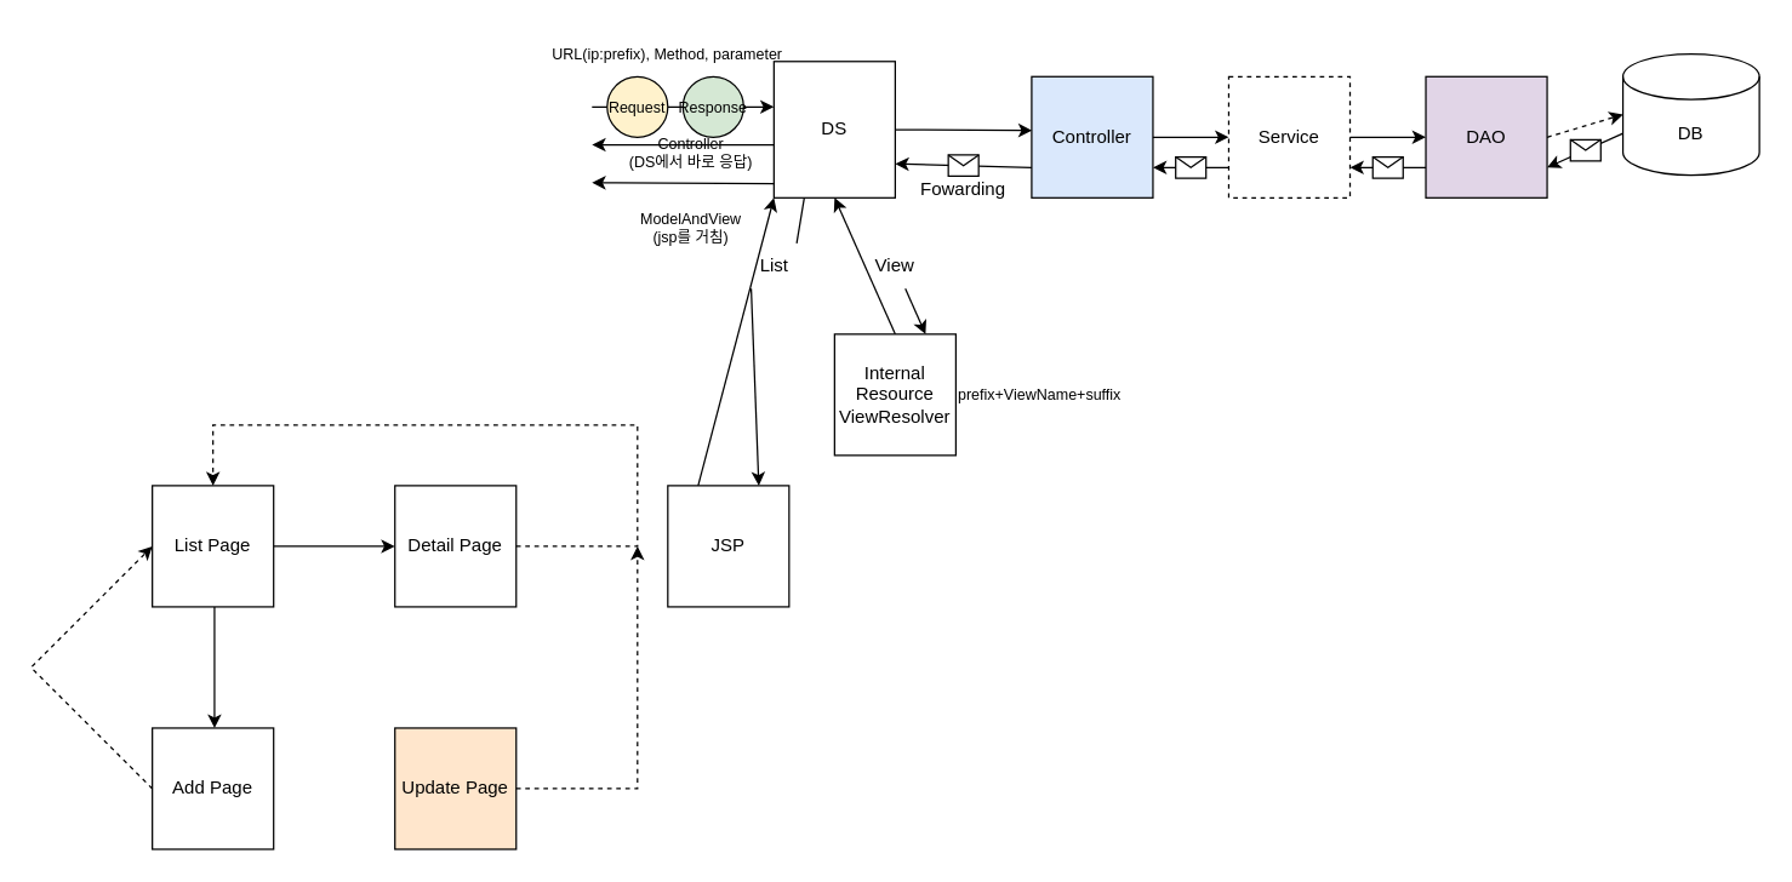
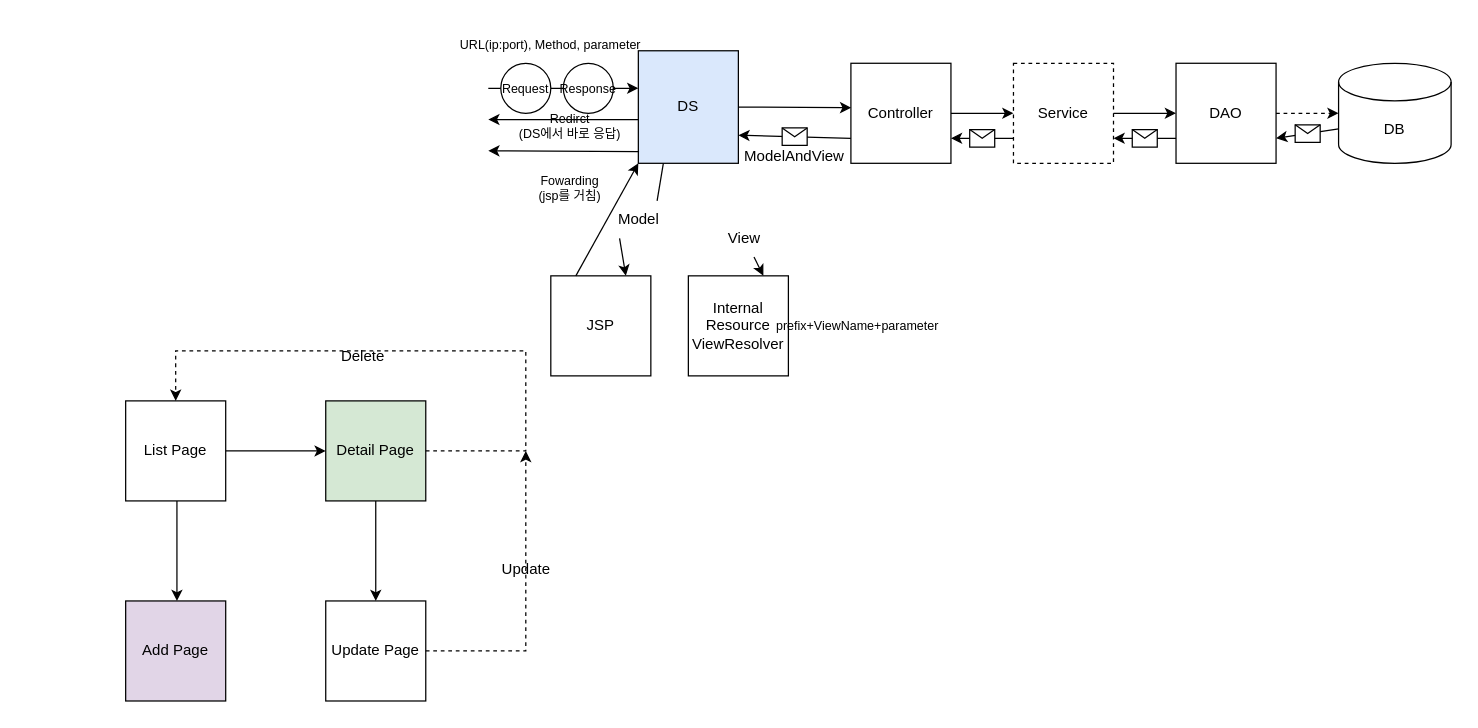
- <mxCell id="32" value="URL(ip:prefix), Method, parameter" style="text;html=1;strokeColor=none;fillColor=none;align=center;verticalAlign=middle;whiteSpace=wrap;rounded=0;fontSize=10;" vertex="1" parent="1"><mxGeometry x="350" y="20" width="180" height="30" as="geometry" /></mxCell>
+ <mxCell id="32" value="URL(ip:port), Method, parameter" style="text;html=1;strokeColor=none;fillColor=none;align=center;verticalAlign=middle;whiteSpace=wrap;rounded=0;fontSize=10;" vertex="1" parent="1"><mxGeometry x="350" y="20" width="180" height="30" as="geometry" /></mxCell>
- <mxCell id="33" value="Request" style="ellipse;whiteSpace=wrap;html=1;aspect=fixed;fontSize=10;fillColor=#fff2cc;" vertex="1" parent="1"><mxGeometry x="400" y="50" width="40" height="40" as="geometry" /></mxCell>
+ <mxCell id="33" value="Request" style="ellipse;whiteSpace=wrap;html=1;aspect=fixed;fontSize=10;" vertex="1" parent="1"><mxGeometry x="400" y="50" width="40" height="40" as="geometry" /></mxCell>
- <mxCell id="34" value="Response" style="ellipse;whiteSpace=wrap;html=1;aspect=fixed;fontSize=10;fillColor=#d5e8d4;" vertex="1" parent="1"><mxGeometry x="450" y="50" width="40" height="40" as="geometry" /></mxCell>
+ <mxCell id="34" value="Response" style="ellipse;whiteSpace=wrap;html=1;aspect=fixed;fontSize=10;" vertex="1" parent="1"><mxGeometry x="450" y="50" width="40" height="40" as="geometry" /></mxCell>
- <mxCell id="2" value="DB" style="shape=cylinder3;whiteSpace=wrap;html=1;boundedLbl=1;backgroundOutline=1;size=15;" vertex="1" parent="1"><mxGeometry x="1070" y="35" width="90" height="80" as="geometry" /></mxCell>
+ <mxCell id="2" value="DB" style="shape=cylinder3;whiteSpace=wrap;html=1;boundedLbl=1;backgroundOutline=1;size=15;" vertex="1" parent="1"><mxGeometry x="1070" y="50" width="90" height="80" as="geometry" /></mxCell>
- <mxCell id="7" value="DS" style="rounded=0;whiteSpace=wrap;html=1;" vertex="1" parent="1"><mxGeometry x="510" y="40" width="80" height="90" as="geometry" /></mxCell>
+ <mxCell id="7" value="DS" style="rounded=0;whiteSpace=wrap;html=1;fillColor=#dae8fc;" vertex="1" parent="1"><mxGeometry x="510" y="40" width="80" height="90" as="geometry" /></mxCell>
- <mxCell id="5" value="Controller" style="rounded=0;whiteSpace=wrap;html=1;fillColor=#dae8fc;" vertex="1" parent="1"><mxGeometry x="680" y="50" width="80" height="80" as="geometry" /></mxCell>
+ <mxCell id="5" value="Controller" style="rounded=0;whiteSpace=wrap;html=1;" vertex="1" parent="1"><mxGeometry x="680" y="50" width="80" height="80" as="geometry" /></mxCell>
- <mxCell id="3" value="DAO" style="whiteSpace=wrap;html=1;aspect=fixed;fillColor=#e1d5e7;" vertex="1" parent="1"><mxGeometry x="940" y="50" width="80" height="80" as="geometry" /></mxCell>
+ <mxCell id="3" value="DAO" style="whiteSpace=wrap;html=1;aspect=fixed;" vertex="1" parent="1"><mxGeometry x="940" y="50" width="80" height="80" as="geometry" /></mxCell>
- <mxCell id="35" value="Controller&lt;br&gt;(DS에서 바로 응답)" style="text;html=1;align=center;verticalAlign=middle;resizable=0;points=[];autosize=1;strokeColor=none;fillColor=none;fontSize=10;" vertex="1" parent="1"><mxGeometry x="400" y="80" width="110" height="40" as="geometry" /></mxCell>
+ <mxCell id="35" value="Redirct&lt;br&gt;(DS에서 바로 응답)" style="text;html=1;align=center;verticalAlign=middle;resizable=0;points=[];autosize=1;strokeColor=none;fillColor=none;fontSize=10;" vertex="1" parent="1"><mxGeometry x="400" y="80" width="110" height="40" as="geometry" /></mxCell>
- <mxCell id="21" value="Fowarding" style="text;html=1;strokeColor=none;fillColor=none;align=center;verticalAlign=middle;whiteSpace=wrap;rounded=0;" vertex="1" parent="1"><mxGeometry x="570" y="110" width="130" height="30" as="geometry" /></mxCell>
+ <mxCell id="21" value="ModelAndView" style="text;html=1;strokeColor=none;fillColor=none;align=center;verticalAlign=middle;whiteSpace=wrap;rounded=0;" vertex="1" parent="1"><mxGeometry x="570" y="110" width="130" height="30" as="geometry" /></mxCell>
- <mxCell id="36" value="ModelAndView&lt;br&gt;(jsp를 거침)" style="text;html=1;align=center;verticalAlign=middle;resizable=0;points=[];autosize=1;strokeColor=none;fillColor=none;fontSize=10;" vertex="1" parent="1"><mxGeometry x="415" y="130" width="80" height="40" as="geometry" /></mxCell>
+ <mxCell id="36" value="Fowarding&lt;br&gt;(jsp를 거침)" style="text;html=1;align=center;verticalAlign=middle;resizable=0;points=[];autosize=1;strokeColor=none;fillColor=none;fontSize=10;" vertex="1" parent="1"><mxGeometry x="415" y="130" width="80" height="40" as="geometry" /></mxCell>
- <mxCell id="29" value="List" style="text;html=1;align=center;verticalAlign=middle;resizable=0;points=[];autosize=1;strokeColor=none;fillColor=none;" vertex="1" parent="1"><mxGeometry x="480" y="160" width="60" height="30" as="geometry" /></mxCell>
+ <mxCell id="29" value="Model" style="text;html=1;align=center;verticalAlign=middle;resizable=0;points=[];autosize=1;strokeColor=none;fillColor=none;" vertex="1" parent="1"><mxGeometry x="480" y="160" width="60" height="30" as="geometry" /></mxCell>
- <mxCell id="27" value="View" style="text;html=1;strokeColor=none;fillColor=none;align=center;verticalAlign=middle;whiteSpace=wrap;rounded=0;" vertex="1" parent="1"><mxGeometry x="560" y="160" width="60" height="30" as="geometry" /></mxCell>
+ <mxCell id="27" value="View" style="text;html=1;strokeColor=none;fillColor=none;align=center;verticalAlign=middle;whiteSpace=wrap;rounded=0;" vertex="1" parent="1"><mxGeometry x="565" y="175" width="60" height="30" as="geometry" /></mxCell>
- <mxCell id="24" value="" style="endArrow=classic;html=1;rounded=0;exitX=0.5;exitY=0;exitDx=0;exitDy=0;entryX=0.5;entryY=1;entryDx=0;entryDy=0;" edge="1" parent="1" source="8" target="7"><mxGeometry width="50" height="50" relative="1" as="geometry"><mxPoint x="730" y="200" as="sourcePoint" /><mxPoint x="780" y="150" as="targetPoint" /></mxGeometry></mxCell>
- <mxCell id="23" value="&lt;font style=&quot;font-size: 10px;&quot;&gt;prefix+ViewName+suffix&lt;/font&gt;" style="text;html=1;align=center;verticalAlign=middle;resizable=0;points=[];autosize=1;strokeColor=none;fillColor=none;" vertex="1" parent="1"><mxGeometry x="620" y="245" width="130" height="30" as="geometry" /></mxCell>
+ <mxCell id="23" value="&lt;font style=&quot;font-size: 10px;&quot;&gt;prefix+ViewName+parameter&lt;/font&gt;" style="text;html=1;align=center;verticalAlign=middle;resizable=0;points=[];autosize=1;strokeColor=none;fillColor=none;" vertex="1" parent="1"><mxGeometry x="620" y="245" width="130" height="30" as="geometry" /></mxCell>
+ <mxCell id="45" value="Delete" style="text;html=1;strokeColor=none;fillColor=none;align=center;verticalAlign=middle;whiteSpace=wrap;rounded=0;fontSize=12;" vertex="1" parent="1"><mxGeometry x="260" y="270" width="60" height="30" as="geometry" /></mxCell>
- <mxCell id="40" value="Detail Page" style="rounded=0;whiteSpace=wrap;html=1;fontSize=12;" vertex="1" parent="1"><mxGeometry x="260" y="320" width="80" height="80" as="geometry" /></mxCell>
+ <mxCell id="40" value="Detail Page" style="rounded=0;whiteSpace=wrap;html=1;fontSize=12;fillColor=#d5e8d4;" vertex="1" parent="1"><mxGeometry x="260" y="320" width="80" height="80" as="geometry" /></mxCell>
- <mxCell id="6" value="JSP" style="rounded=0;whiteSpace=wrap;html=1;" vertex="1" parent="1"><mxGeometry x="440" y="320" width="80" height="80" as="geometry" /></mxCell>
+ <mxCell id="6" value="JSP" style="rounded=0;whiteSpace=wrap;html=1;" vertex="1" parent="1"><mxGeometry x="440" y="220" width="80" height="80" as="geometry" /></mxCell>
+ <mxCell id="47" value="" style="endArrow=classic;html=1;rounded=0;fontSize=12;exitX=0.5;exitY=1;exitDx=0;exitDy=0;" edge="1" parent="1" source="40" target="46"><mxGeometry width="50" height="50" relative="1" as="geometry"><mxPoint x="550" y="440" as="sourcePoint" /><mxPoint x="600" y="390" as="targetPoint" /></mxGeometry></mxCell>
- <mxCell id="43" value="" style="endArrow=classic;html=1;rounded=0;fontSize=12;exitX=0;exitY=0.5;exitDx=0;exitDy=0;entryX=0;entryY=0.5;entryDx=0;entryDy=0;dashed=1;" edge="1" parent="1" source="41" target="39"><mxGeometry width="50" height="50" relative="1" as="geometry"><mxPoint x="590" y="380" as="sourcePoint" /><mxPoint x="640" y="330" as="targetPoint" /><Array as="points"><mxPoint x="20" y="440" /></Array></mxGeometry></mxCell>
+ <mxCell id="49" value="Update" style="text;html=1;align=center;verticalAlign=middle;resizable=0;points=[];autosize=1;strokeColor=none;fillColor=none;fontSize=12;" vertex="1" parent="1"><mxGeometry x="390" y="440" width="60" height="30" as="geometry" /></mxCell>
- <mxCell id="41" value="Add Page" style="rounded=0;whiteSpace=wrap;html=1;fontSize=12;" vertex="1" parent="1"><mxGeometry x="100" y="480" width="80" height="80" as="geometry" /></mxCell>
+ <mxCell id="41" value="Add Page" style="rounded=0;whiteSpace=wrap;html=1;fontSize=12;fillColor=#e1d5e7;" vertex="1" parent="1"><mxGeometry x="100" y="480" width="80" height="80" as="geometry" /></mxCell>
- <mxCell id="46" value="Update Page" style="whiteSpace=wrap;html=1;aspect=fixed;fontSize=12;fillColor=#ffe6cc;" vertex="1" parent="1"><mxGeometry x="260" y="480" width="80" height="80" as="geometry" /></mxCell>
+ <mxCell id="46" value="Update Page" style="whiteSpace=wrap;html=1;aspect=fixed;fontSize=12;" vertex="1" parent="1"><mxGeometry x="260" y="480" width="80" height="80" as="geometry" /></mxCell>
